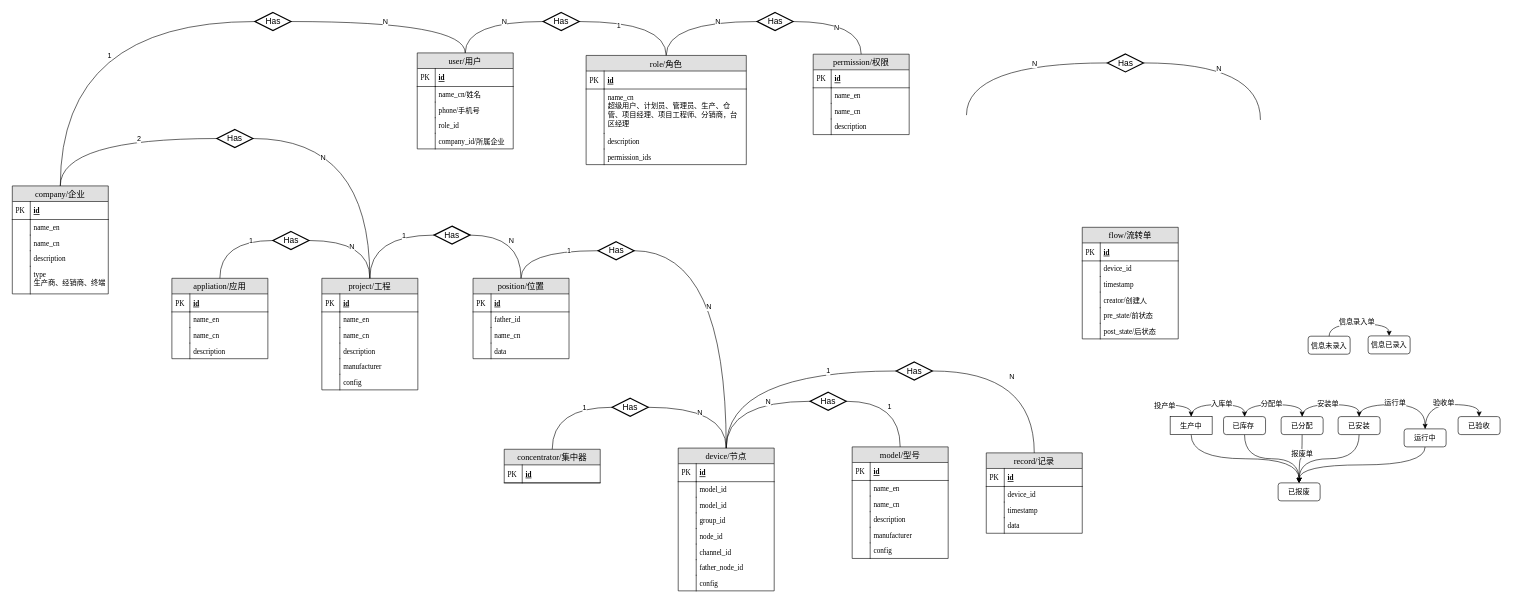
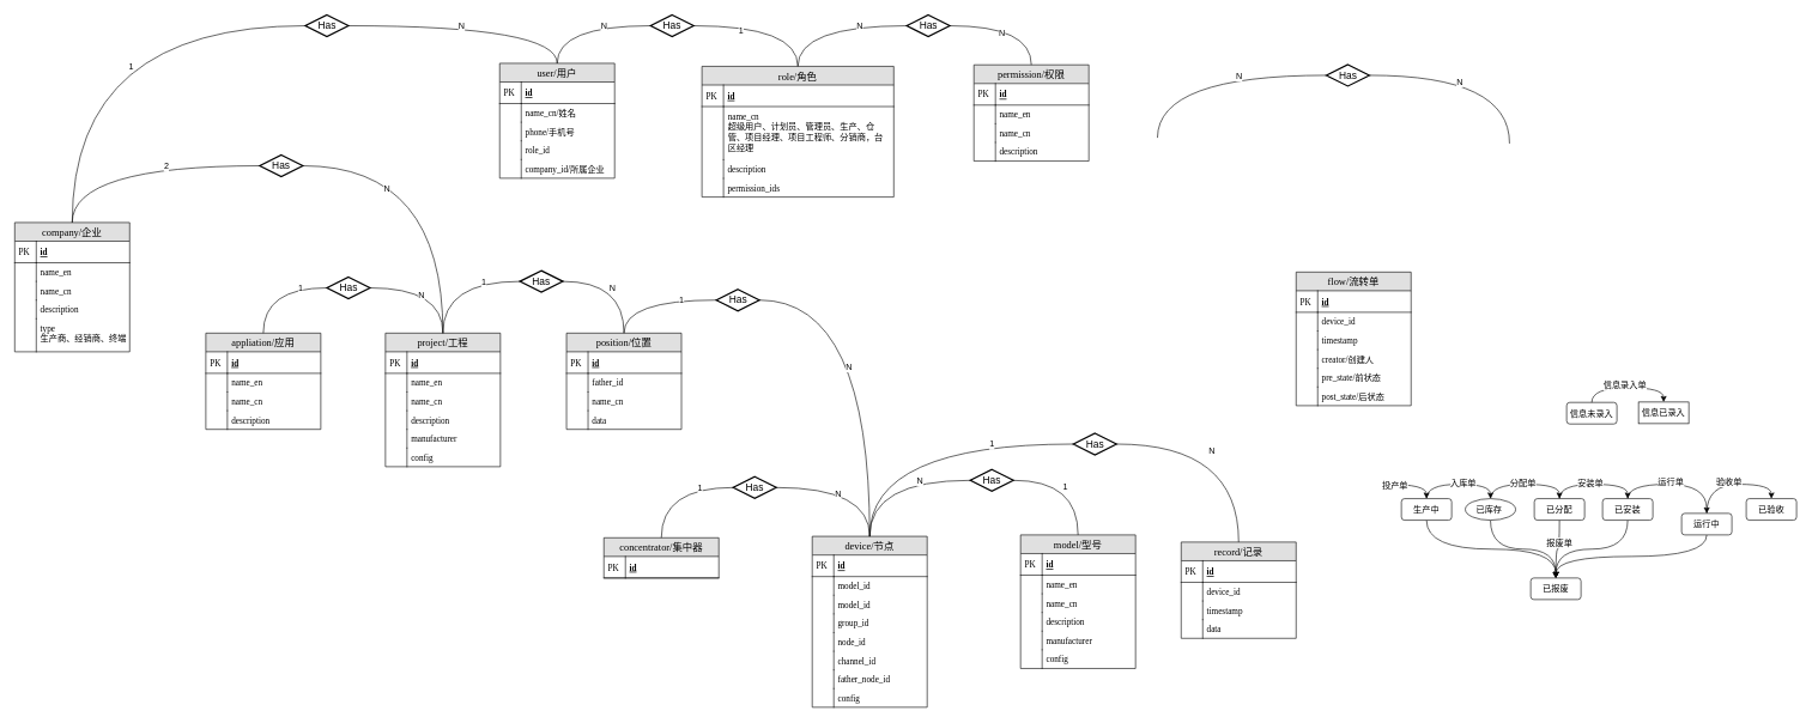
- <mxCell id="211" value="信息已录入" style="rounded=1;whiteSpace=wrap;html=1;labelBackgroundColor=none;fontColor=#000000;align=center;" vertex="1" parent="1"><mxGeometry x="2280" y="559" width="70" height="30" as="geometry" /></mxCell>
+ <mxCell id="211" value="信息已录入" style="whiteSpace=wrap;html=1;labelBackgroundColor=none;fontColor=#000000;align=center;rounded=0;" vertex="1" parent="1"><mxGeometry x="2280" y="559" width="70" height="30" as="geometry" /></mxCell>
- <mxCell id="188" value="生产中" style="whiteSpace=wrap;html=1;labelBackgroundColor=none;fontColor=#000000;align=center;rounded=0;" vertex="1" parent="1"><mxGeometry x="1950" y="693.5" width="70" height="30" as="geometry" /></mxCell>
+ <mxCell id="188" value="生产中" style="rounded=1;whiteSpace=wrap;html=1;labelBackgroundColor=none;fontColor=#000000;align=center;" vertex="1" parent="1"><mxGeometry x="1950" y="693.5" width="70" height="30" as="geometry" /></mxCell>
- <mxCell id="192" value="已库存&amp;nbsp;" style="rounded=1;whiteSpace=wrap;html=1;labelBackgroundColor=none;fontColor=#000000;align=center;" vertex="1" parent="1"><mxGeometry x="2039" y="693.5" width="70" height="30" as="geometry" /></mxCell>
+ <mxCell id="192" value="已库存&amp;nbsp;" style="ellipse;whiteSpace=wrap;html=1;labelBackgroundColor=none;fontColor=#000000;align=center;" vertex="1" parent="1"><mxGeometry x="2039" y="693.5" width="70" height="30" as="geometry" /></mxCell>
